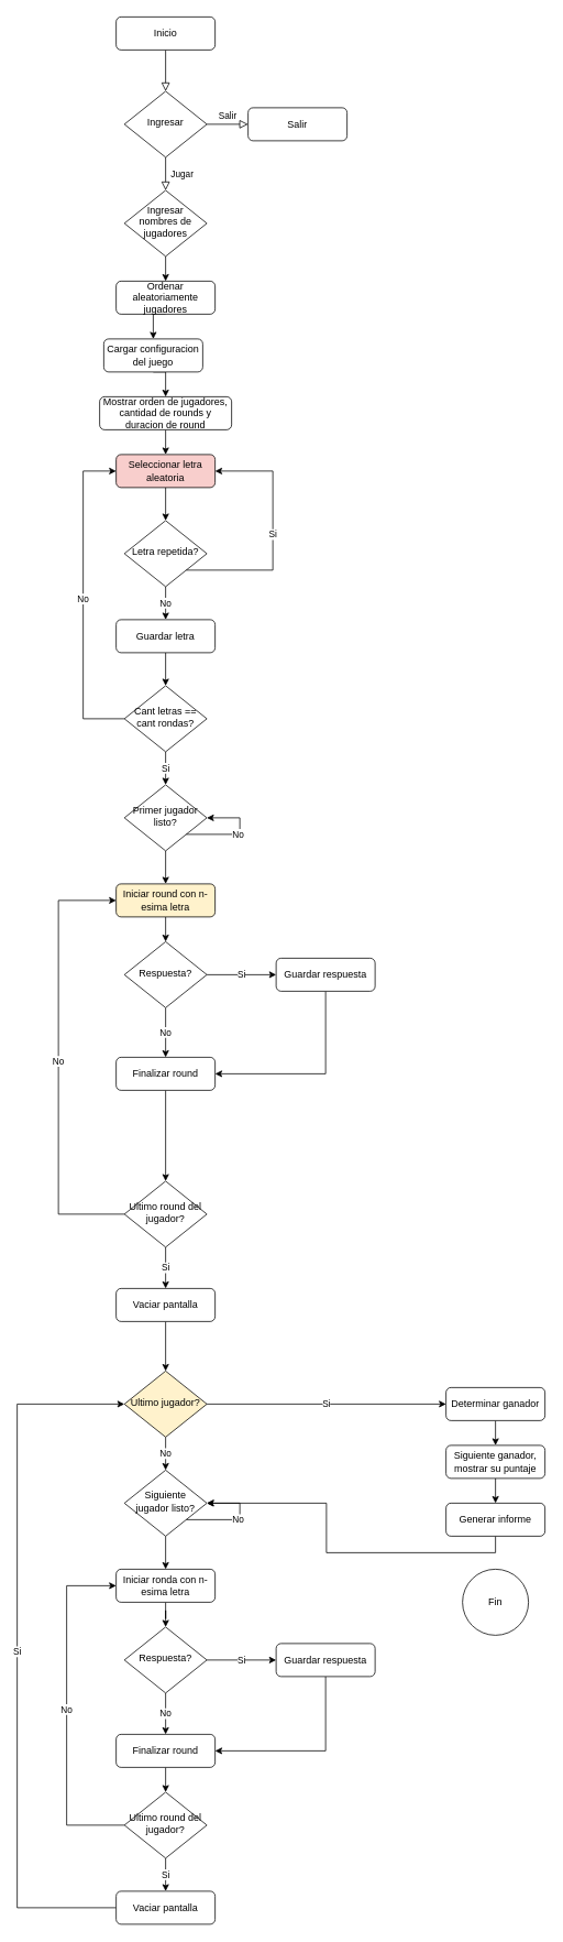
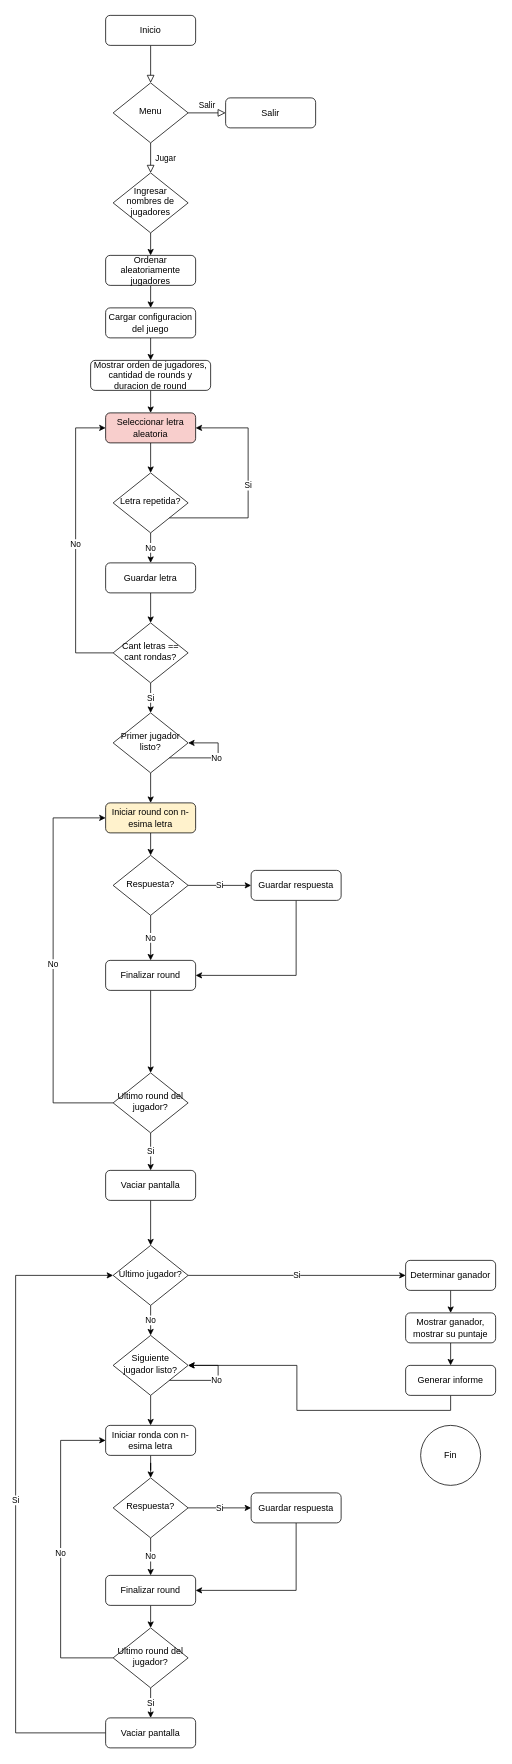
- <mxCell id="6" value="Ingresar" style="rhombus;whiteSpace=wrap;html=1;shadow=0;fontFamily=Helvetica;fontSize=12;align=center;strokeWidth=1;spacing=6;spacingTop=-4;" parent="1" vertex="1"><mxGeometry x="150" y="110" width="100" height="80" as="geometry" /></mxCell>
+ <mxCell id="6" value="Menu" style="rhombus;whiteSpace=wrap;html=1;shadow=0;fontFamily=Helvetica;fontSize=12;align=center;strokeWidth=1;spacing=6;spacingTop=-4;" parent="1" vertex="1"><mxGeometry x="150" y="110" width="100" height="80" as="geometry" /></mxCell>
- <mxCell id="13" value="Cargar configuracion del juego" style="rounded=1;whiteSpace=wrap;html=1;fontSize=12;glass=0;strokeWidth=1;shadow=0;" vertex="1" parent="1"><mxGeometry x="125" y="410" width="120" height="40" as="geometry" /></mxCell>
+ <mxCell id="13" value="Cargar configuracion del juego" style="rounded=1;whiteSpace=wrap;html=1;fontSize=12;glass=0;strokeWidth=1;shadow=0;" vertex="1" parent="1"><mxGeometry x="140" y="410" width="120" height="40" as="geometry" /></mxCell>
- <mxCell id="31" value="Ultimo jugador?" style="rhombus;whiteSpace=wrap;html=1;shadow=0;fontFamily=Helvetica;fontSize=12;align=center;strokeWidth=1;spacing=6;spacingTop=-4;fillColor=#fff2cc;" vertex="1" parent="1"><mxGeometry x="150" y="1660" width="100" height="80" as="geometry" /></mxCell>
+ <mxCell id="31" value="Ultimo jugador?" style="rhombus;whiteSpace=wrap;html=1;shadow=0;fontFamily=Helvetica;fontSize=12;align=center;strokeWidth=1;spacing=6;spacingTop=-4;" vertex="1" parent="1"><mxGeometry x="150" y="1660" width="100" height="80" as="geometry" /></mxCell>
- <mxCell id="38" value="Siguiente ganador, mostrar su puntaje" style="rounded=1;whiteSpace=wrap;html=1;fontSize=12;glass=0;strokeWidth=1;shadow=0;" vertex="1" parent="1"><mxGeometry x="540" y="1750" width="120" height="40" as="geometry" /></mxCell>
+ <mxCell id="38" value="Mostrar ganador, mostrar su puntaje" style="rounded=1;whiteSpace=wrap;html=1;fontSize=12;glass=0;strokeWidth=1;shadow=0;" vertex="1" parent="1"><mxGeometry x="540" y="1750" width="120" height="40" as="geometry" /></mxCell>
